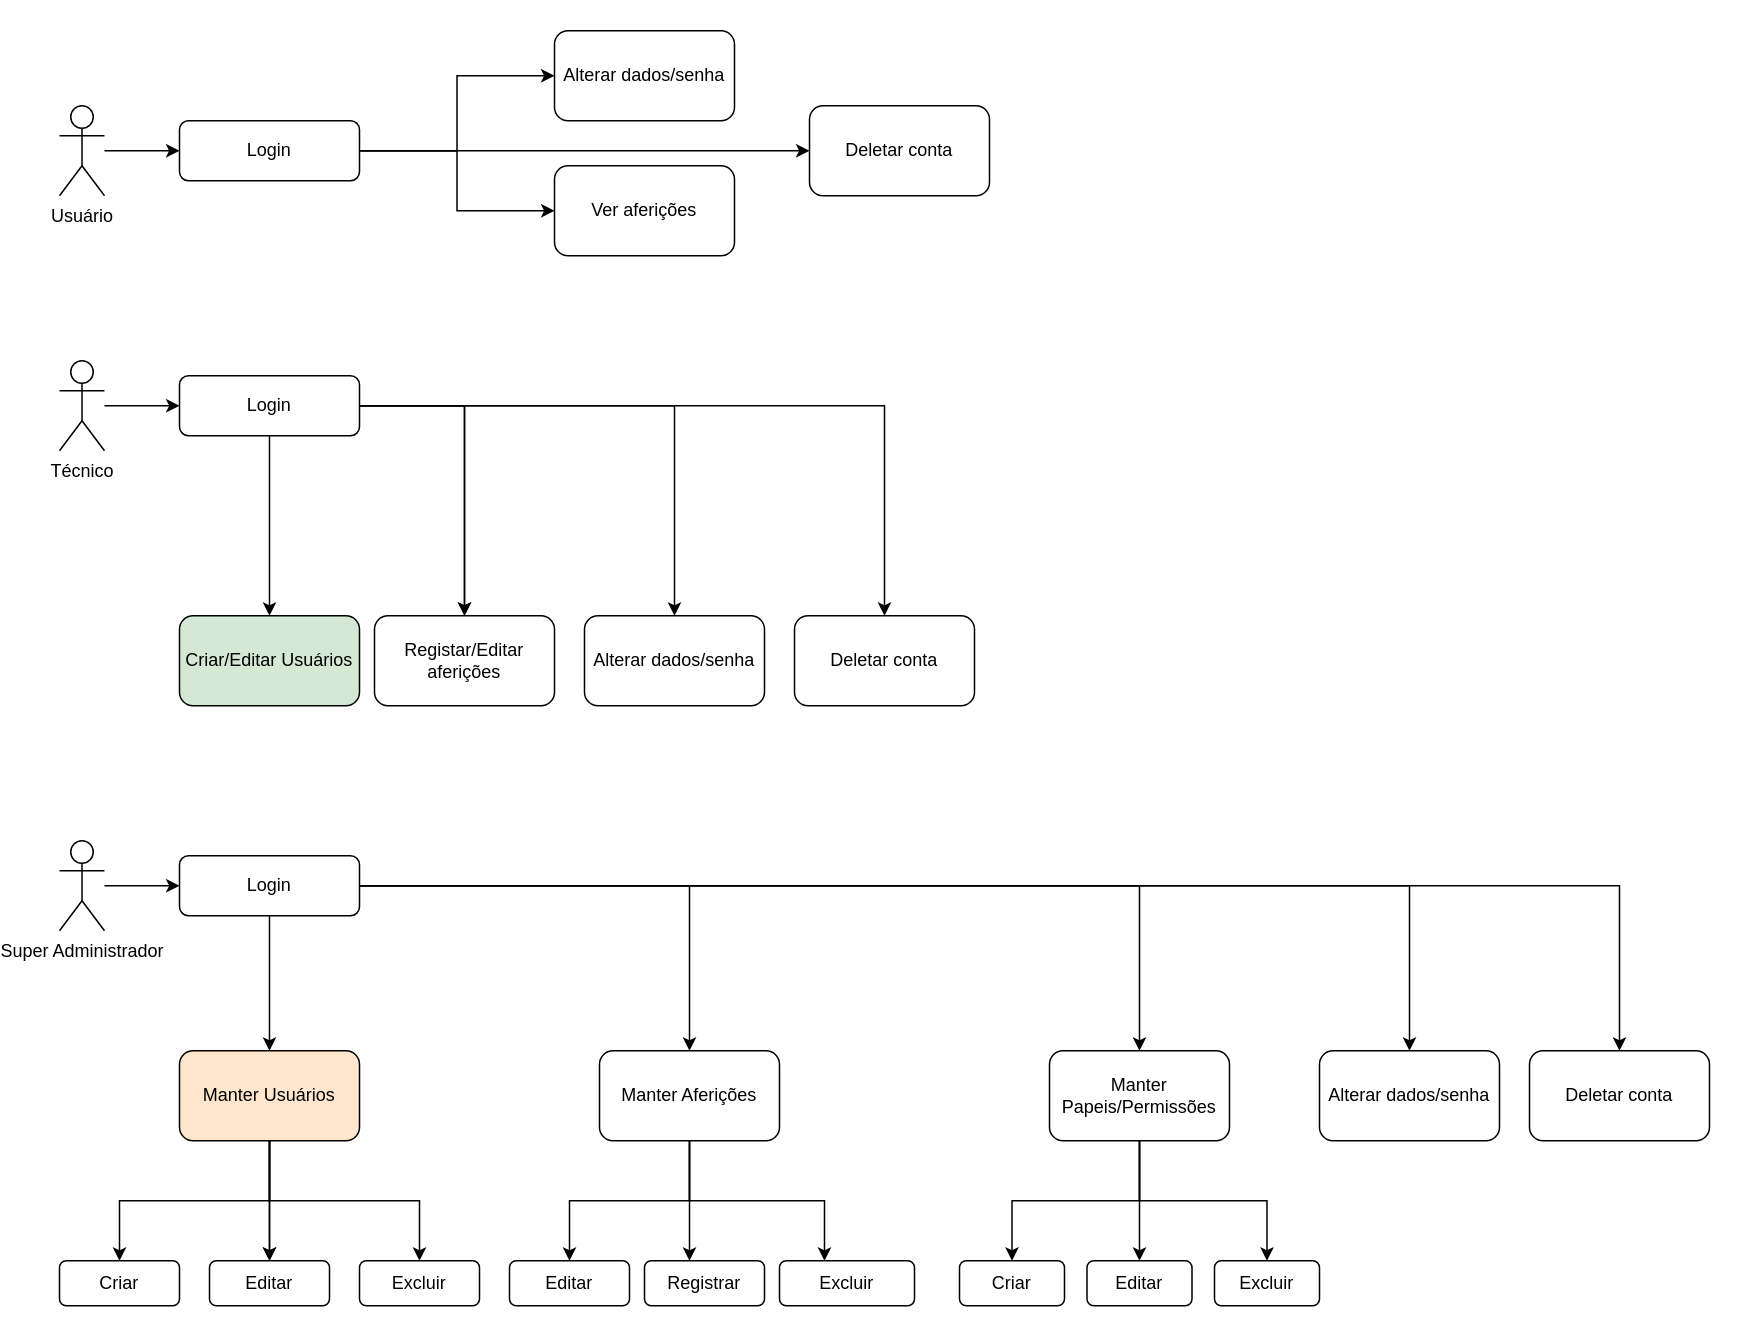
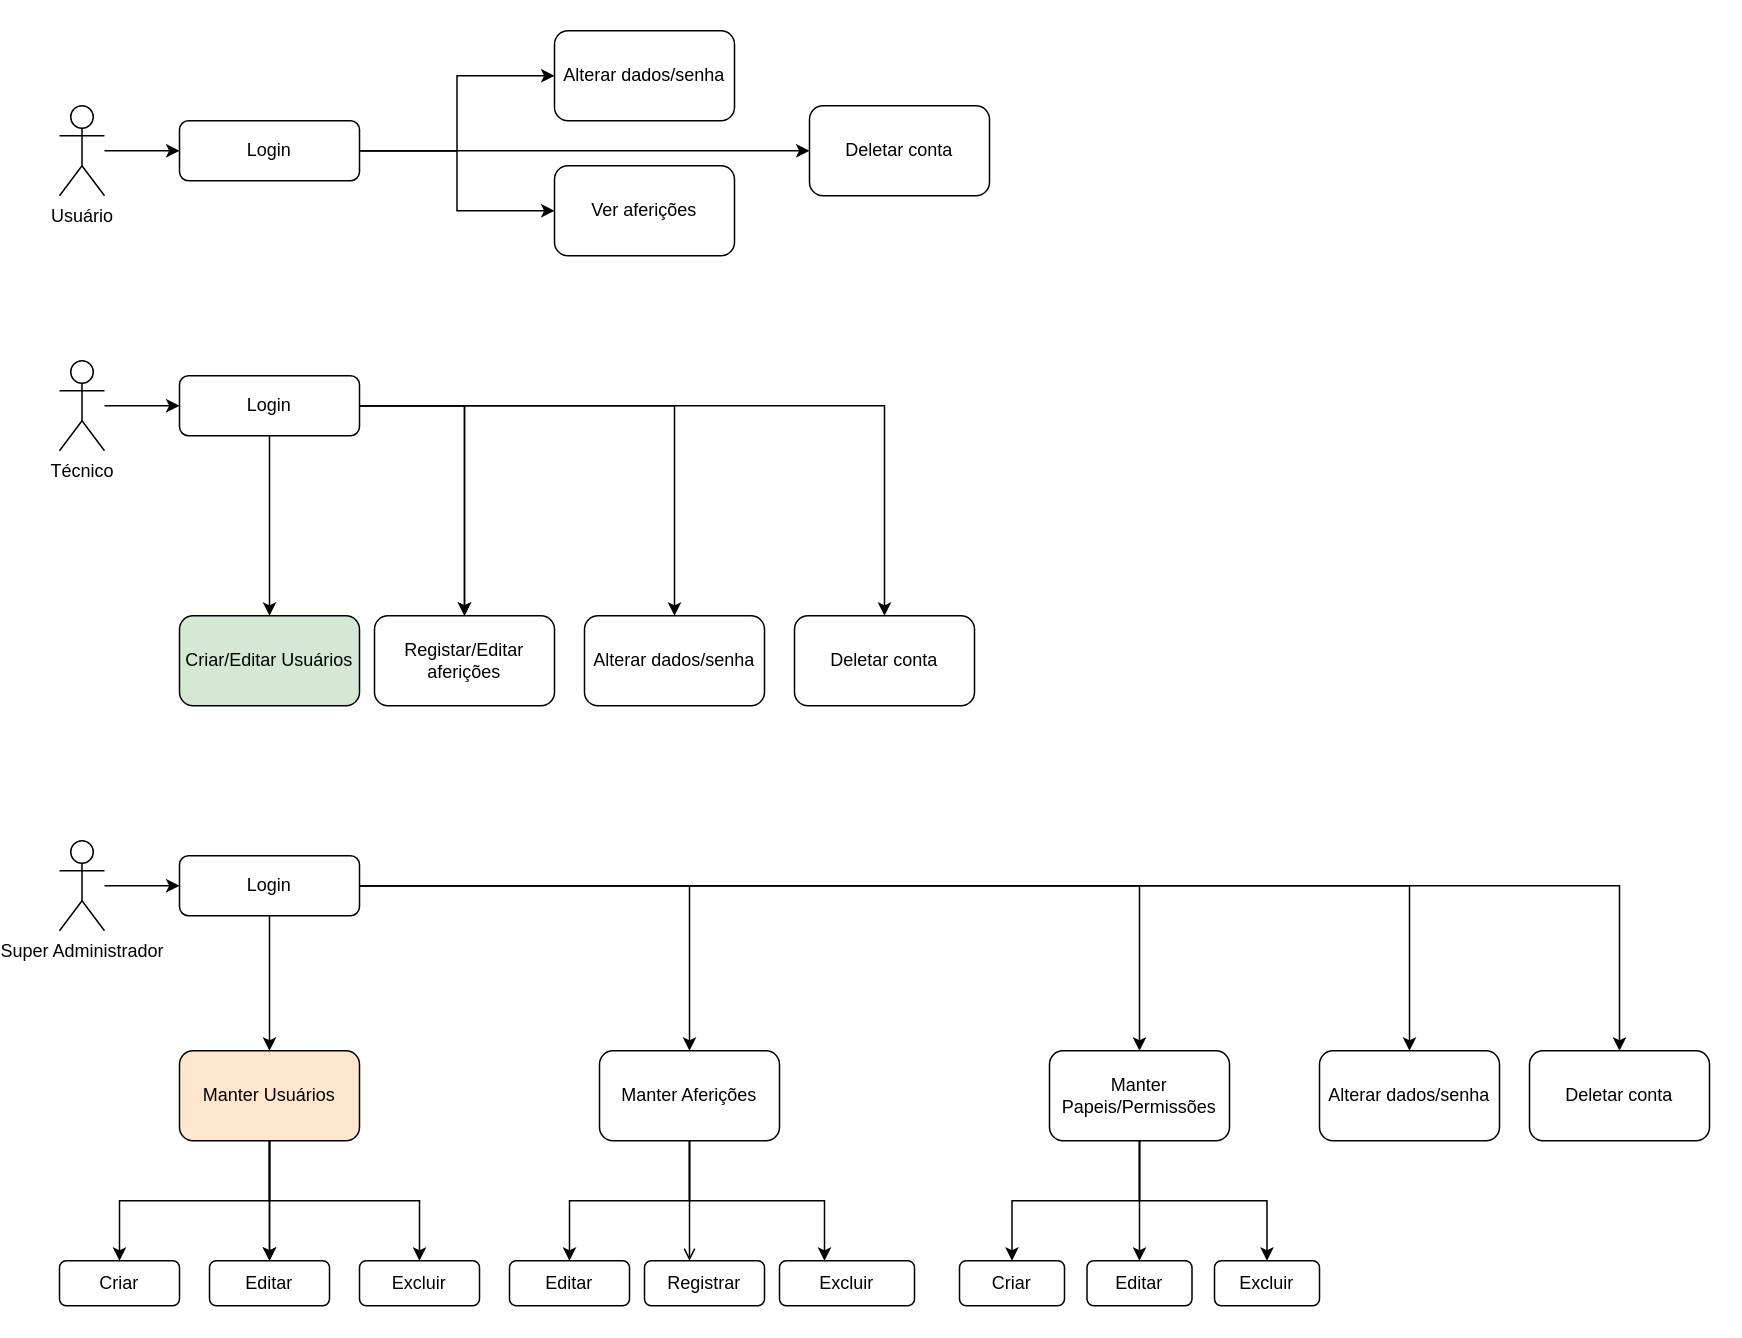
- <mxCell id="35" value="" style="edgeStyle=orthogonalEdgeStyle;rounded=0;orthogonalLoop=1;jettySize=auto;html=1;" edge="1" parent="1" source="38" target="47"><mxGeometry relative="1" as="geometry"><Array as="points"><mxPoint x="440" y="800" /><mxPoint x="440" y="800" /></Array></mxGeometry></mxCell>
+ <mxCell id="35" value="" style="edgeStyle=orthogonalEdgeStyle;rounded=0;orthogonalLoop=1;jettySize=auto;html=1;endArrow=open;" edge="1" parent="1" source="38" target="47"><mxGeometry relative="1" as="geometry"><Array as="points"><mxPoint x="440" y="800" /><mxPoint x="440" y="800" /></Array></mxGeometry></mxCell>
